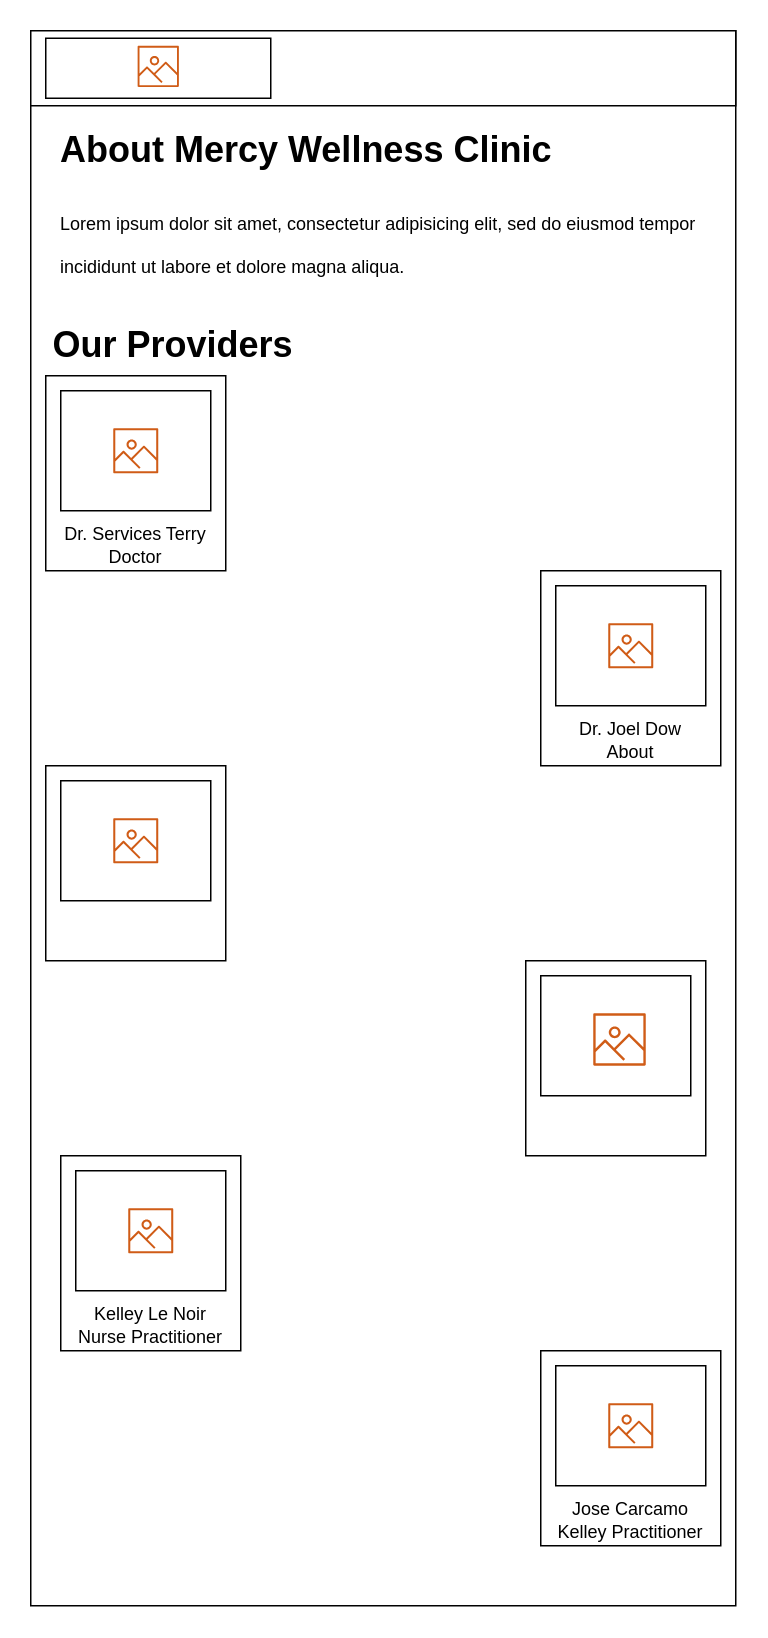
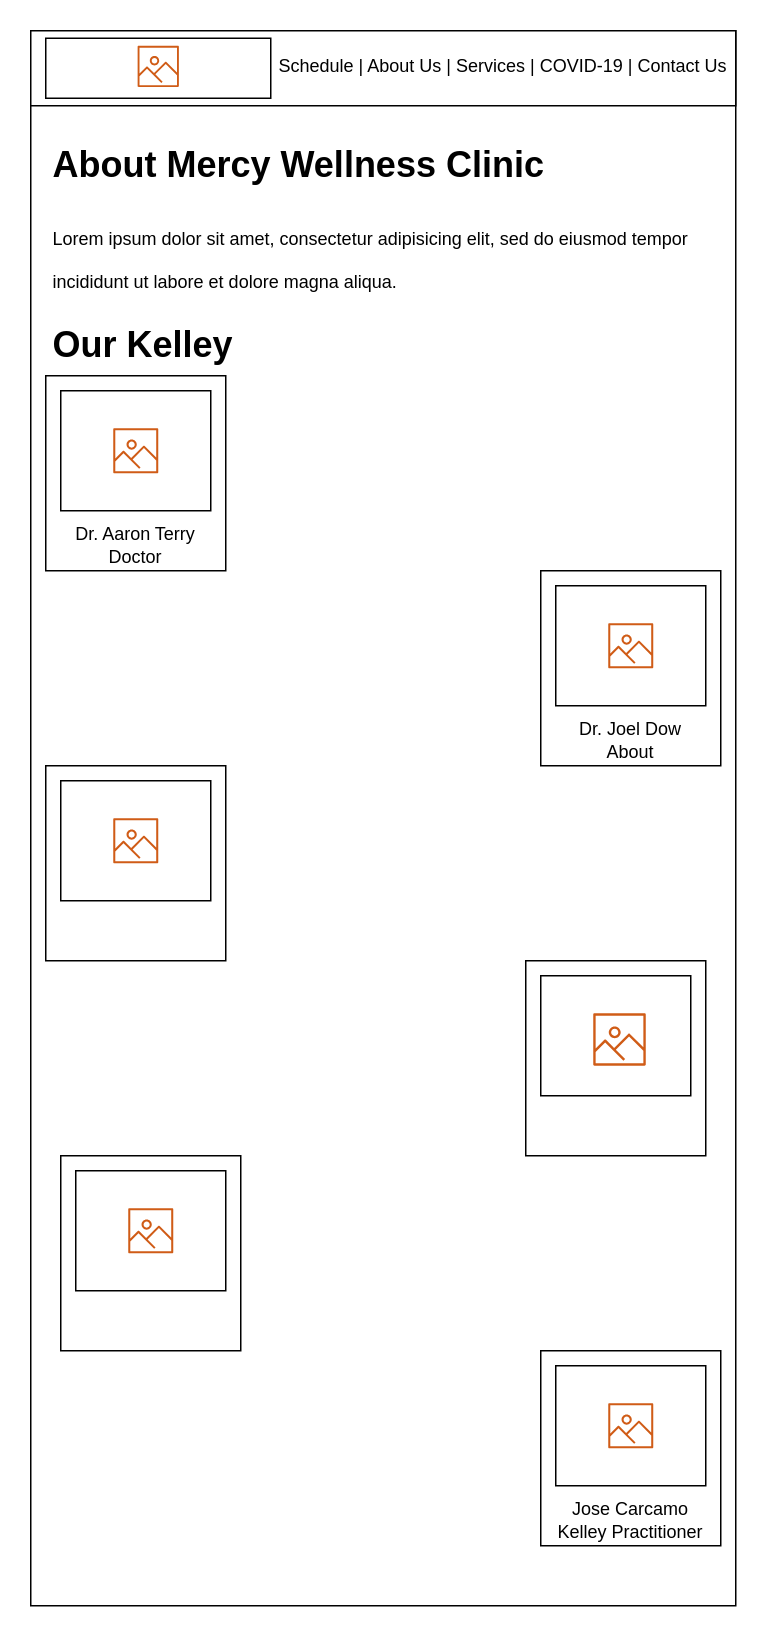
+ <mxCell id="6" value="Schedule | About Us | Services | COVID-19 | Contact Us" style="text;html=1;strokeColor=none;fillColor=none;align=center;verticalAlign=middle;whiteSpace=wrap;rounded=0;" vertex="1" parent="1"><mxGeometry x="180" y="30" width="310" height="28.75" as="geometry" /></mxCell>
- <mxCell id="7" value="&lt;h1&gt;&lt;span&gt;About Mercy Wellness Clinic&lt;/span&gt;&lt;/h1&gt;&lt;h1&gt;&lt;span style=&quot;font-size: 12px ; font-weight: normal&quot;&gt;Lorem ipsum dolor sit amet, consectetur adipisicing elit, sed do eiusmod tempor incididunt ut labore et dolore magna aliqua.&lt;/span&gt;&lt;br&gt;&lt;/h1&gt;" style="text;html=1;strokeColor=none;fillColor=none;spacing=5;spacingTop=-20;whiteSpace=wrap;overflow=hidden;rounded=0;" vertex="1" parent="1"><mxGeometry x="35" y="80" width="450" height="120" as="geometry" /></mxCell>
+ <mxCell id="7" value="&lt;h1&gt;&lt;span&gt;About Mercy Wellness Clinic&lt;/span&gt;&lt;/h1&gt;&lt;h1&gt;&lt;span style=&quot;font-size: 12px ; font-weight: normal&quot;&gt;Lorem ipsum dolor sit amet, consectetur adipisicing elit, sed do eiusmod tempor incididunt ut labore et dolore magna aliqua.&lt;/span&gt;&lt;br&gt;&lt;/h1&gt;" style="text;html=1;strokeColor=none;fillColor=none;spacing=5;spacingTop=-20;whiteSpace=wrap;overflow=hidden;rounded=0;" vertex="1" parent="1"><mxGeometry x="30" y="90" width="450" height="120" as="geometry" /></mxCell>
- <mxCell id="8" value="&lt;h1&gt;Our Providers&lt;/h1&gt;" style="text;html=1;strokeColor=none;fillColor=none;spacing=5;spacingTop=-20;whiteSpace=wrap;overflow=hidden;rounded=0;" vertex="1" parent="1"><mxGeometry x="30" y="210" width="170" height="50" as="geometry" /></mxCell>
+ <mxCell id="8" value="&lt;h1&gt;Our Kelley&lt;/h1&gt;" style="text;html=1;strokeColor=none;fillColor=none;spacing=5;spacingTop=-20;whiteSpace=wrap;overflow=hidden;rounded=0;" vertex="1" parent="1"><mxGeometry x="30" y="210" width="170" height="50" as="geometry" /></mxCell>
- <mxCell id="12" value="Dr. Services Terry&lt;br&gt;Doctor" style="text;html=1;strokeColor=none;fillColor=none;align=center;verticalAlign=middle;whiteSpace=wrap;rounded=0;" vertex="1" parent="1"><mxGeometry x="40" y="345" width="100" height="35" as="geometry" /></mxCell>
+ <mxCell id="12" value="Dr. Aaron Terry&lt;br&gt;Doctor" style="text;html=1;strokeColor=none;fillColor=none;align=center;verticalAlign=middle;whiteSpace=wrap;rounded=0;" vertex="1" parent="1"><mxGeometry x="40" y="345" width="100" height="35" as="geometry" /></mxCell>
- <mxCell id="26" value="Kelley Le Noir&lt;br&gt;Nurse Practitioner" style="text;html=1;strokeColor=none;fillColor=none;align=center;verticalAlign=middle;whiteSpace=wrap;rounded=0;" vertex="1" parent="1"><mxGeometry x="50" y="865" width="100" height="35" as="geometry" /></mxCell>
